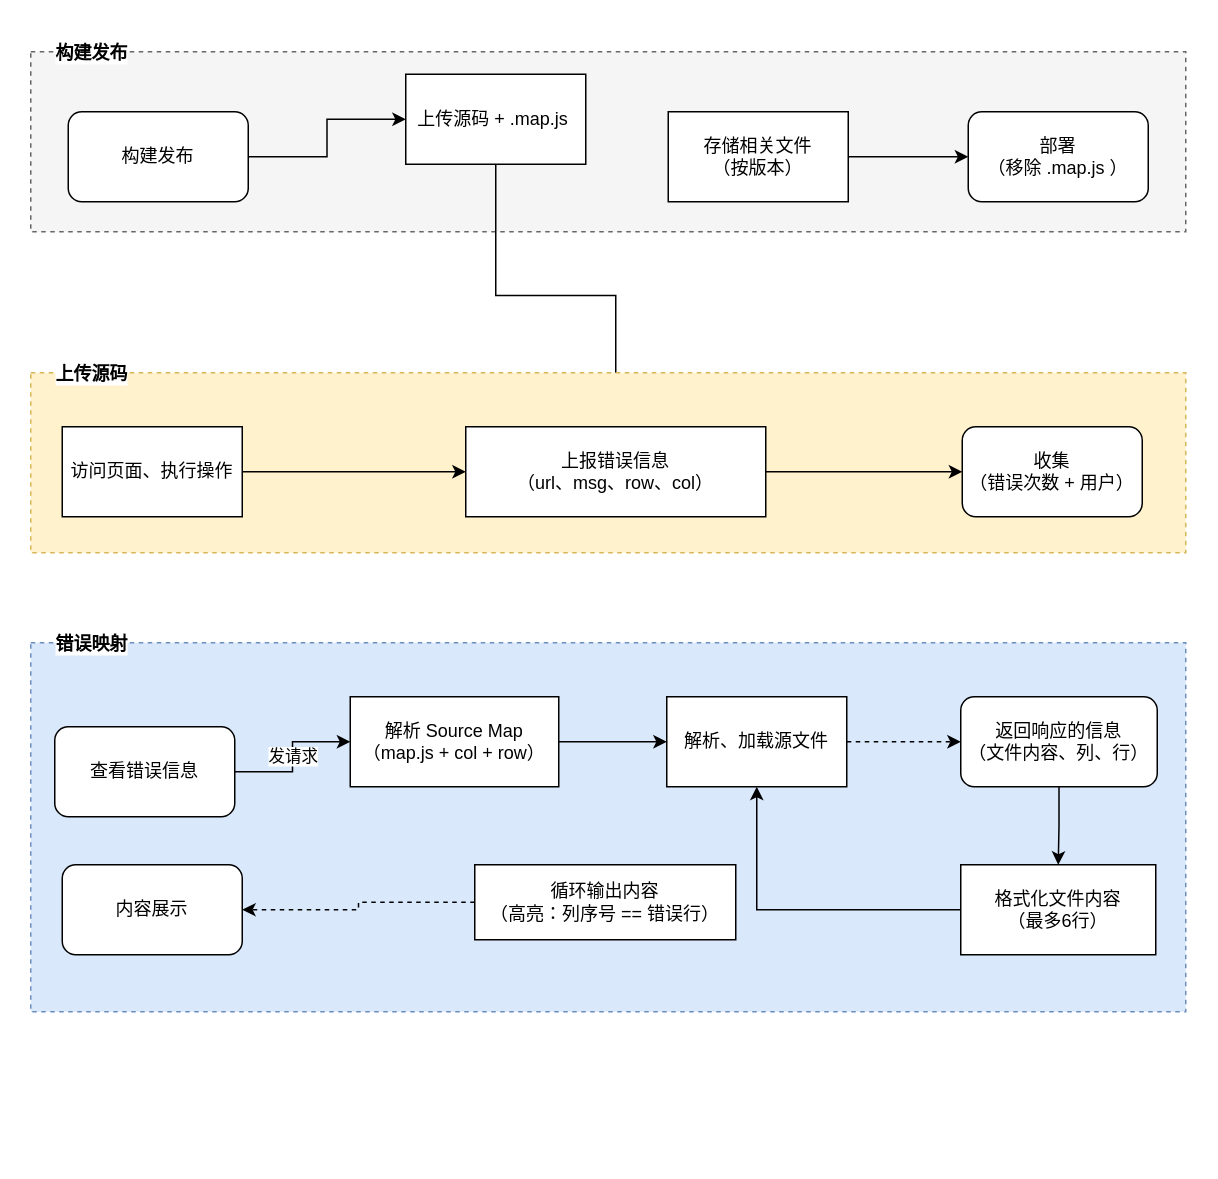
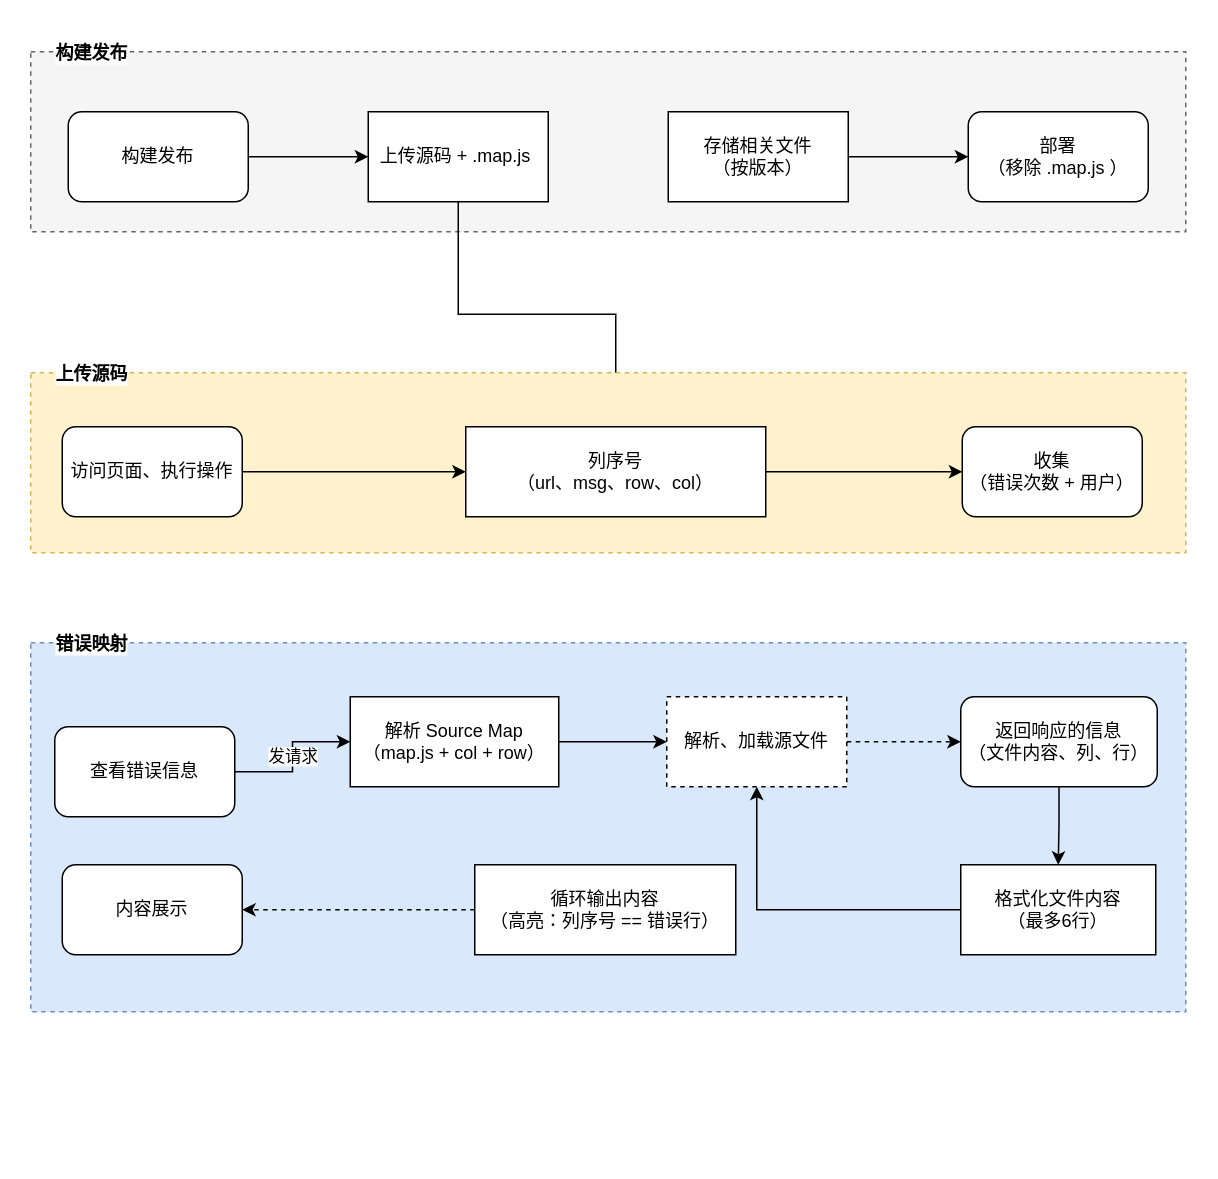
- <mxCell id="8" value="上传源码 + .map.js&amp;nbsp;" style="rounded=0;whiteSpace=wrap;html=1;" vertex="1" parent="1"><mxGeometry x="270" y="49" width="120" height="60" as="geometry" /></mxCell>
+ <mxCell id="8" value="上传源码 + .map.js&amp;nbsp;" style="rounded=0;whiteSpace=wrap;html=1;" vertex="1" parent="1"><mxGeometry x="245" y="74" width="120" height="60" as="geometry" /></mxCell>
- <mxCell id="16" value="访问页面、执行操作" style="whiteSpace=wrap;html=1;rounded=0;" vertex="1" parent="12"><mxGeometry x="21" y="50" width="120" height="60" as="geometry" /></mxCell>
+ <mxCell id="16" value="访问页面、执行操作" style="rounded=1;whiteSpace=wrap;html=1;" vertex="1" parent="12"><mxGeometry x="21" y="50" width="120" height="60" as="geometry" /></mxCell>
- <mxCell id="18" value="上报错误信息&lt;br&gt;（url、msg、row、col）" style="rounded=0;whiteSpace=wrap;html=1;labelBackgroundColor=default;labelBorderColor=none;" vertex="1" parent="12"><mxGeometry x="290" y="50" width="200" height="60" as="geometry" /></mxCell>
+ <mxCell id="18" value="列序号&lt;br&gt;（url、msg、row、col）" style="rounded=0;whiteSpace=wrap;html=1;labelBackgroundColor=default;labelBorderColor=none;" vertex="1" parent="12"><mxGeometry x="290" y="50" width="200" height="60" as="geometry" /></mxCell>
- <mxCell id="27" value="解析、加载源文件" style="whiteSpace=wrap;html=1;rounded=0;labelBackgroundColor=default;labelBorderColor=none;" vertex="1" parent="20"><mxGeometry x="424" y="50" width="120" height="60" as="geometry" /></mxCell>
+ <mxCell id="27" value="解析、加载源文件" style="whiteSpace=wrap;html=1;rounded=0;labelBackgroundColor=default;labelBorderColor=none;dashed=1;" vertex="1" parent="20"><mxGeometry x="424" y="50" width="120" height="60" as="geometry" /></mxCell>
- <mxCell id="33" value="循环输出内容&lt;br&gt;（高亮：列序号 == 错误行）" style="whiteSpace=wrap;html=1;rounded=0;labelBackgroundColor=default;labelBorderColor=none;" vertex="1" parent="20"><mxGeometry x="296" y="162" width="174" height="50" as="geometry" /></mxCell>
+ <mxCell id="33" value="循环输出内容&lt;br&gt;（高亮：列序号 == 错误行）" style="whiteSpace=wrap;html=1;rounded=0;labelBackgroundColor=default;labelBorderColor=none;" vertex="1" parent="20"><mxGeometry x="296" y="162" width="174" height="60" as="geometry" /></mxCell>
